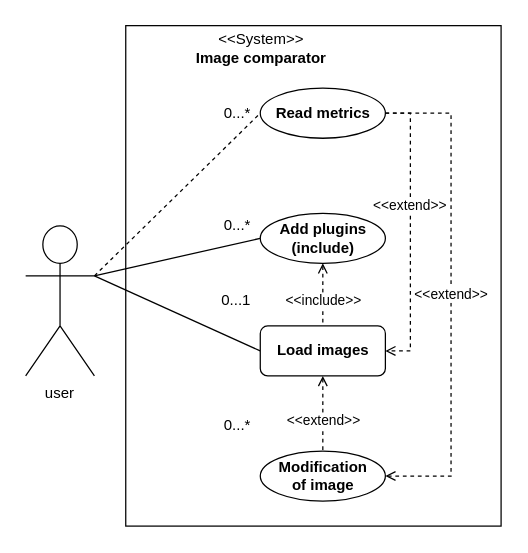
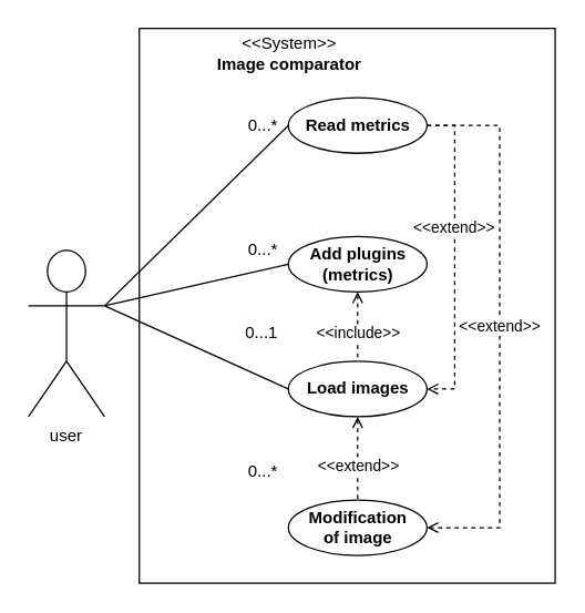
- <mxCell id="15" value="" style="endArrow=none;html=1;entryX=0;entryY=0.5;entryDx=0;entryDy=0;exitX=1;exitY=0.333;exitDx=0;exitDy=0;exitPerimeter=0;dashed=1;" parent="1" source="5" target="14" edge="1"><mxGeometry width="50" height="50" relative="1" as="geometry"><mxPoint x="260" y="330" as="sourcePoint" /><mxPoint x="310" y="280" as="targetPoint" /></mxGeometry></mxCell>
+ <mxCell id="15" value="" style="endArrow=none;html=1;entryX=0;entryY=0.5;entryDx=0;entryDy=0;exitX=1;exitY=0.333;exitDx=0;exitDy=0;exitPerimeter=0;" parent="1" source="5" target="14" edge="1"><mxGeometry width="50" height="50" relative="1" as="geometry"><mxPoint x="260" y="330" as="sourcePoint" /><mxPoint x="310" y="280" as="targetPoint" /></mxGeometry></mxCell>
- <mxCell id="7" value="Add plugins (include)" style="ellipse;whiteSpace=wrap;html=1;fontStyle=1" parent="1" vertex="1"><mxGeometry x="207.52" y="170" width="100" height="40" as="geometry" /></mxCell>
+ <mxCell id="7" value="Add plugins (metrics)" style="ellipse;whiteSpace=wrap;html=1;fontStyle=1" parent="1" vertex="1"><mxGeometry x="207.52" y="170" width="100" height="40" as="geometry" /></mxCell>
- <mxCell id="8" value="Load images" style="whiteSpace=wrap;html=1;fontStyle=1;rounded=1;" parent="1" vertex="1"><mxGeometry x="207.52" y="260" width="100" height="40" as="geometry" /></mxCell>
+ <mxCell id="8" value="Load images" style="ellipse;whiteSpace=wrap;html=1;fontStyle=1" parent="1" vertex="1"><mxGeometry x="207.52" y="260" width="100" height="40" as="geometry" /></mxCell>
